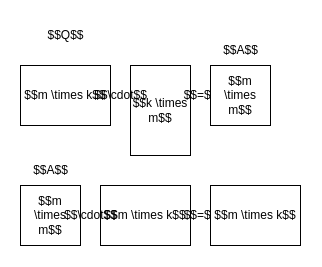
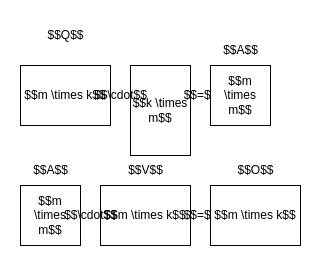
+ <mxCell id="13" value="$$V$$" style="text;html=1;align=center;verticalAlign=middle;resizable=0;points=[];autosize=1;strokeColor=none;fillColor=none;" vertex="1" parent="1"><mxGeometry x="115" y="155" width="60" height="30" as="geometry" /></mxCell>
+ <mxCell id="16" value="$$O$$" style="text;html=1;align=center;verticalAlign=middle;resizable=0;points=[];autosize=1;strokeColor=none;fillColor=none;" vertex="1" parent="1"><mxGeometry x="225" y="155" width="60" height="30" as="geometry" /></mxCell>
